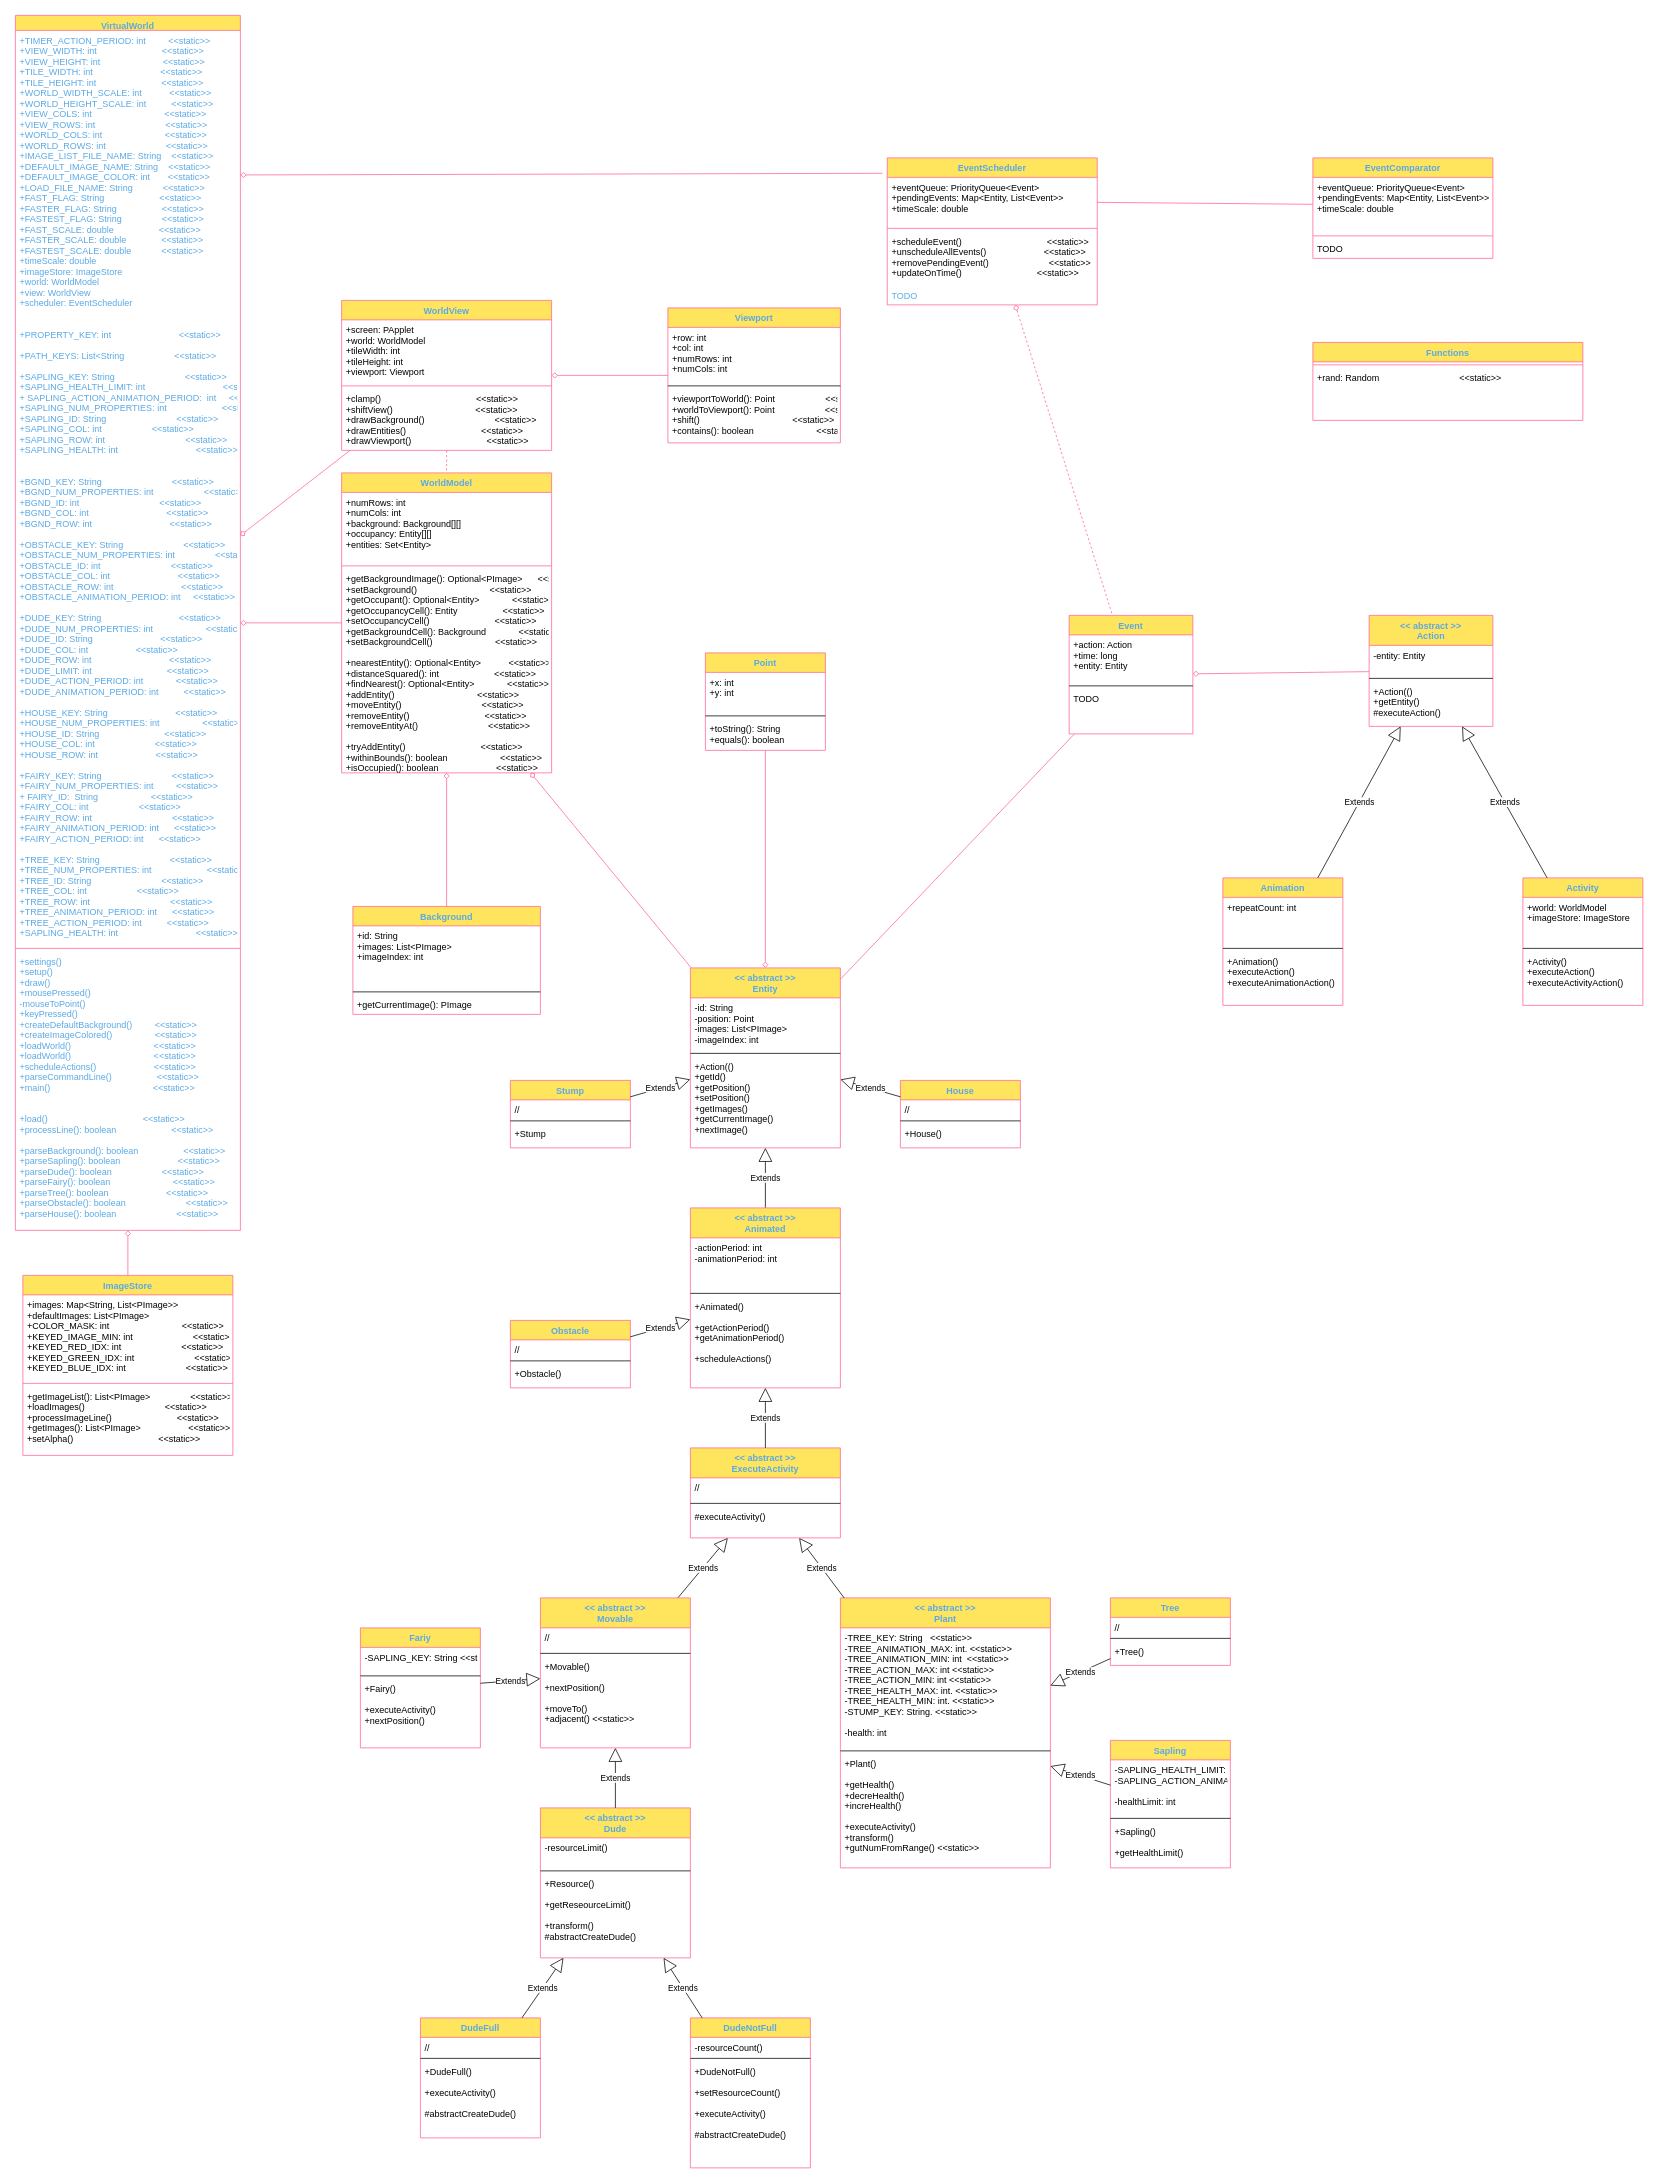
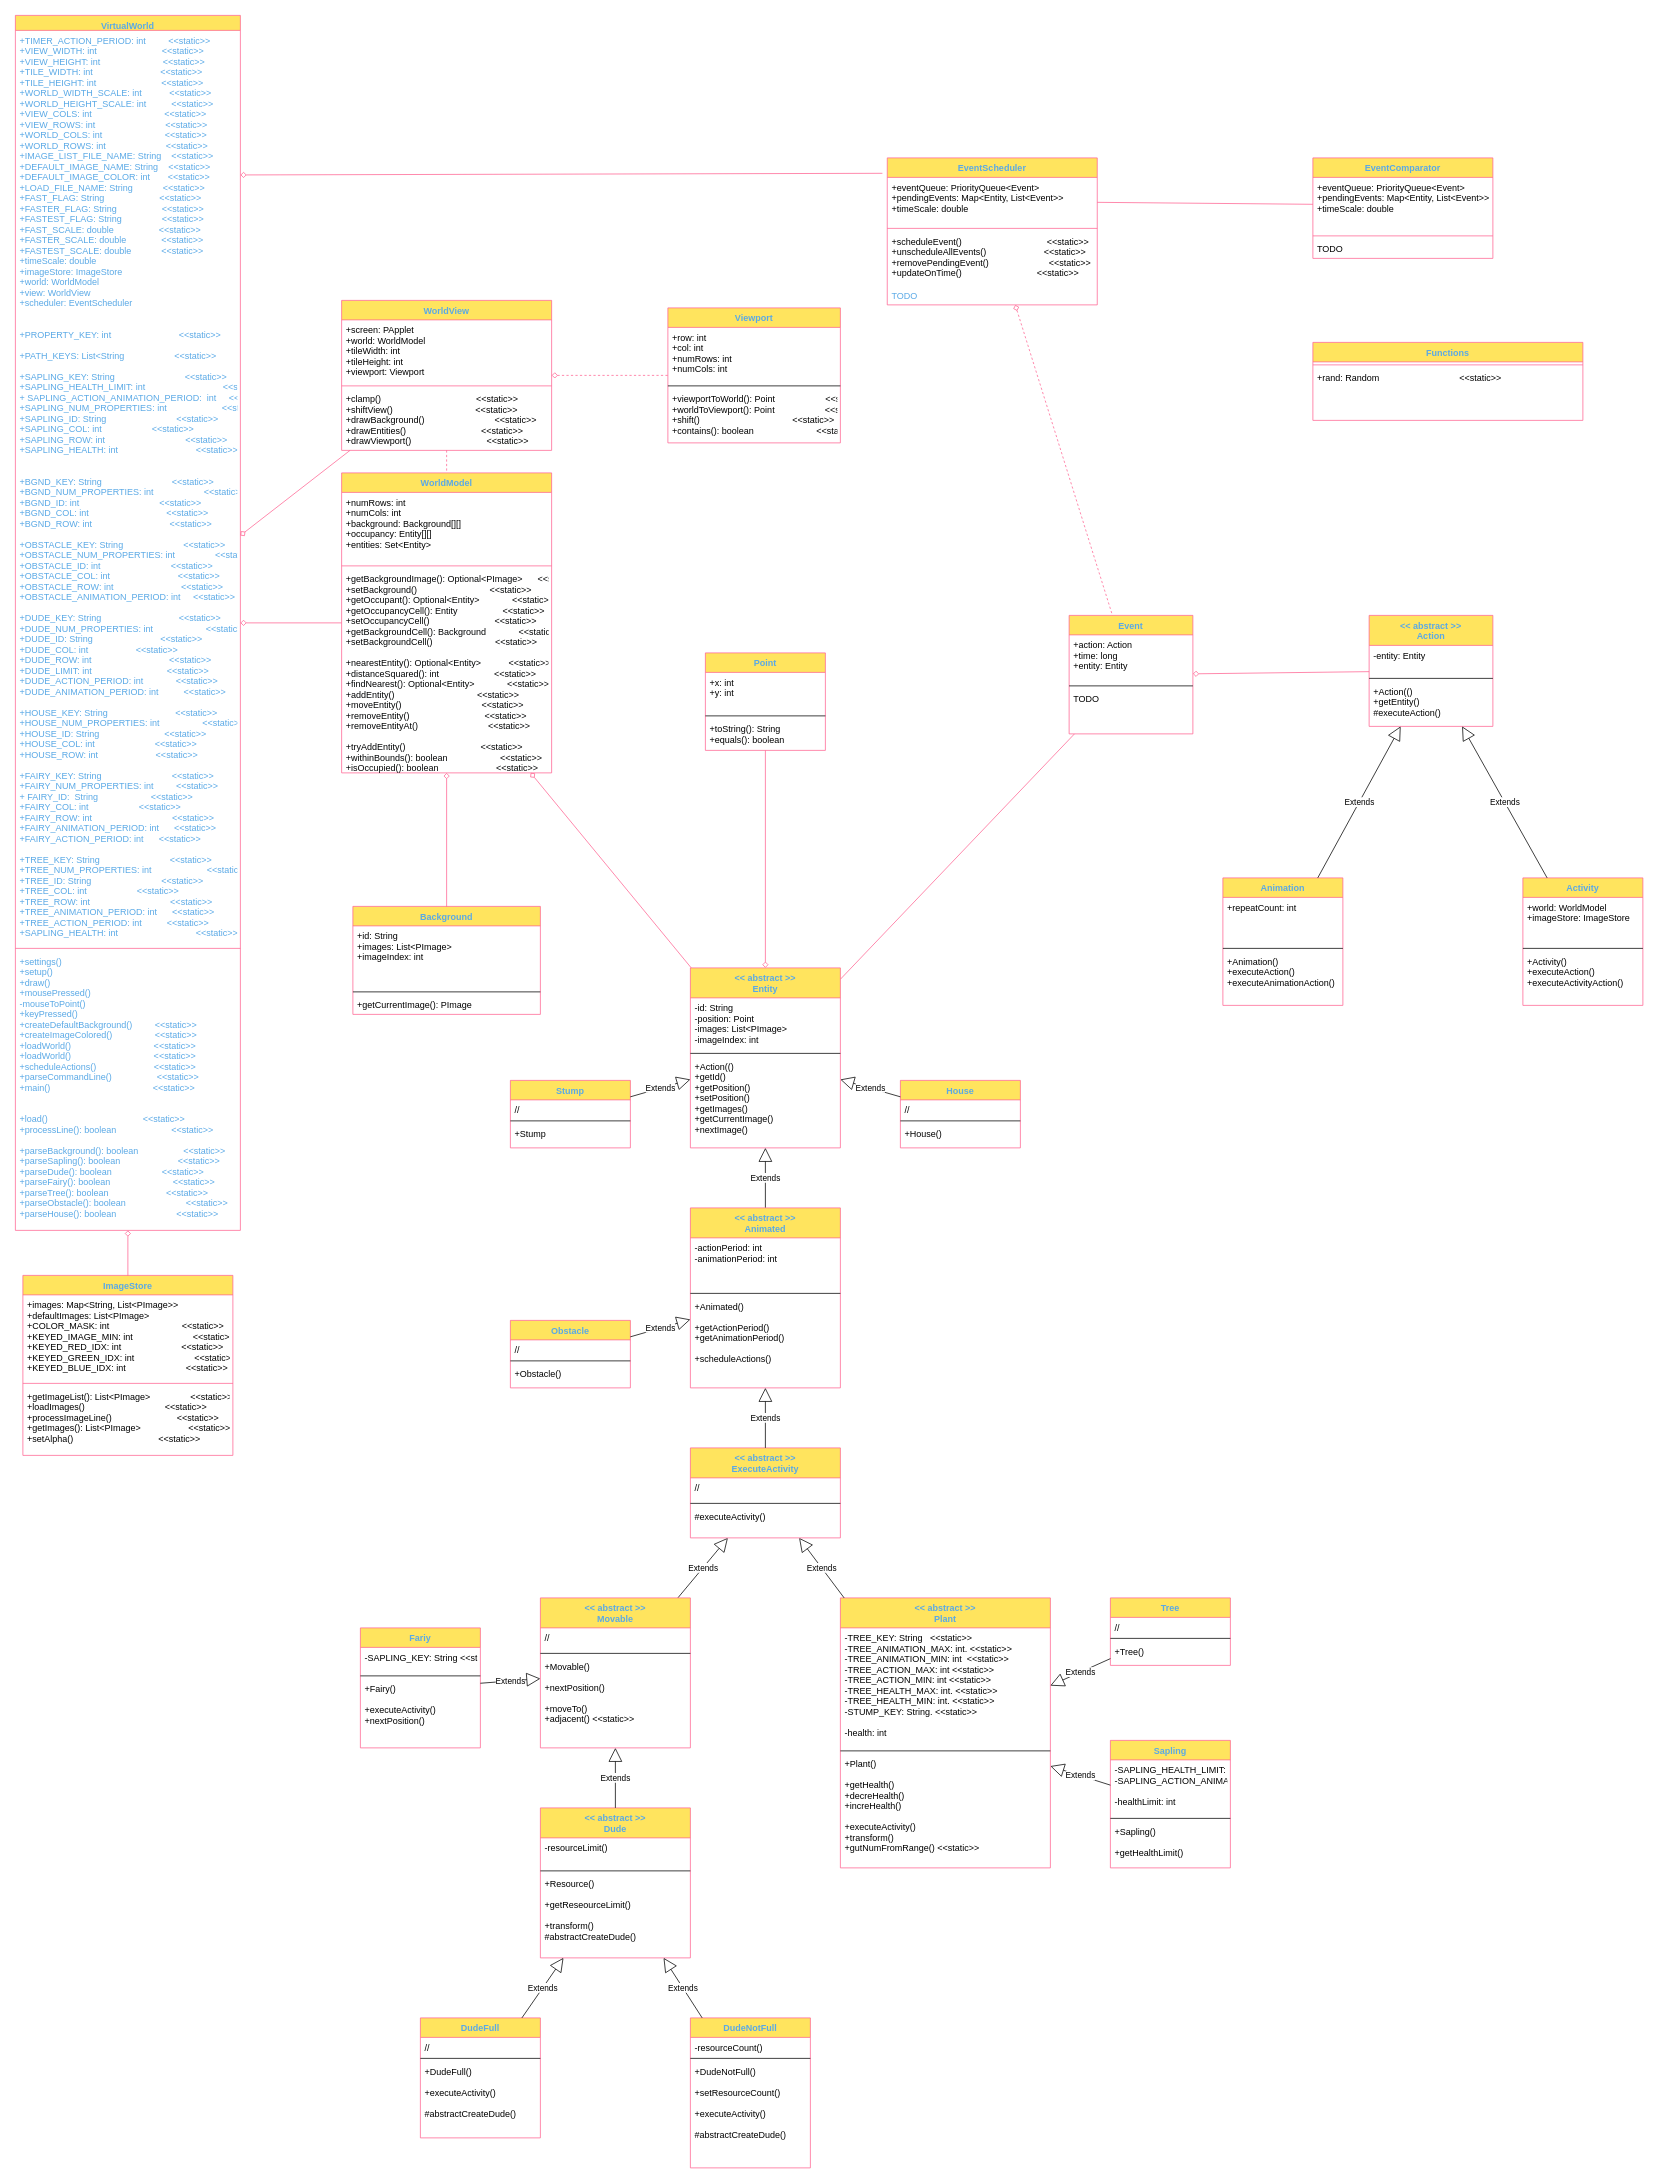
- <mxCell id="4" value="" style="graphMlID=e2;endArrow=none;strokeColor=#FF6392;strokeWidth=1.0;startArrow=diamond;startFill=0;endFill=1;fontColor=#5AA9E6;" parent="1" source="23" target="47" edge="1"><mxGeometry relative="1" as="geometry"><mxPoint x="648" y="250" as="sourcePoint" /></mxGeometry></mxCell>
+ <mxCell id="4" value="" style="graphMlID=e2;endArrow=none;strokeColor=#FF6392;strokeWidth=1.0;startArrow=diamond;startFill=0;endFill=1;fontColor=#5AA9E6;dashed=1;" parent="1" source="23" target="47" edge="1"><mxGeometry relative="1" as="geometry"><mxPoint x="648" y="250" as="sourcePoint" /></mxGeometry></mxCell>
